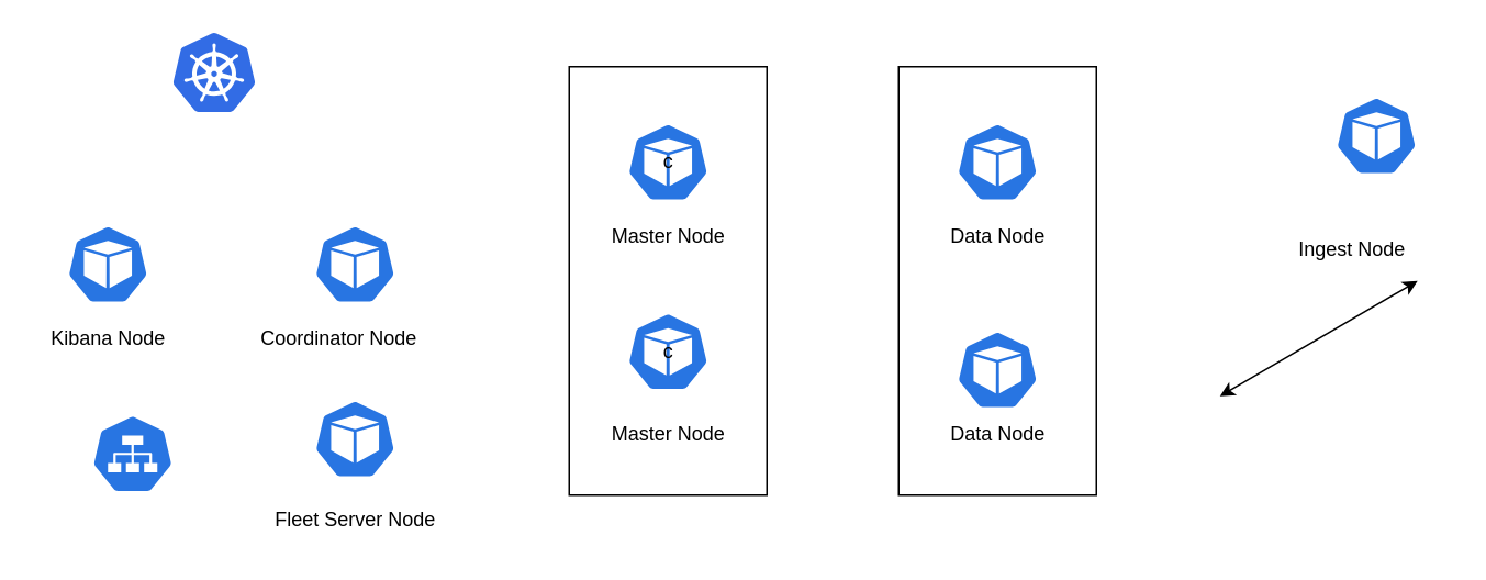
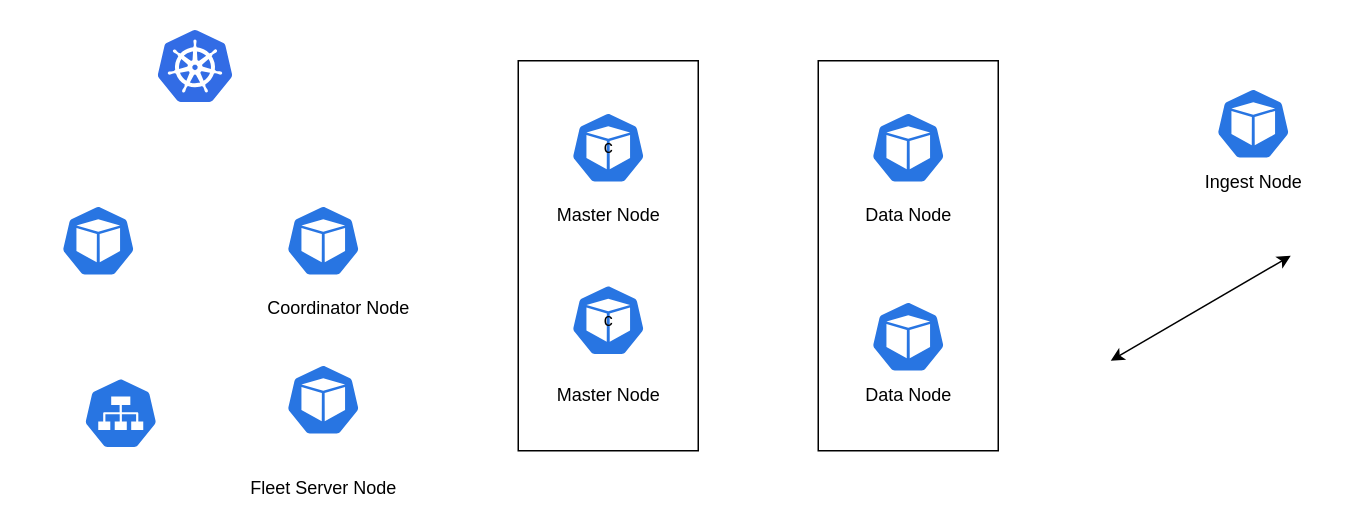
- <mxCell id="20" value="Ingest Node" style="text;html=1;resizable=0;autosize=1;align=center;verticalAlign=middle;points=[];fillColor=none;strokeColor=none;rounded=0;" vertex="1" parent="1"><mxGeometry x="775" y="136" width="90" height="30" as="geometry" /></mxCell>
+ <mxCell id="20" value="Ingest Node" style="text;html=1;resizable=0;autosize=1;align=center;verticalAlign=middle;points=[];fillColor=none;strokeColor=none;rounded=0;" vertex="1" parent="1"><mxGeometry x="790" y="106" width="90" height="30" as="geometry" /></mxCell>
- <mxCell id="17" value="Kibana Node" style="text;html=1;resizable=0;autosize=1;align=center;verticalAlign=middle;points=[];fillColor=none;strokeColor=none;rounded=0;" vertex="1" parent="1"><mxGeometry x="20" y="190" width="90" height="30" as="geometry" /></mxCell>
- <mxCell id="11" value="Coordinator Node" style="text;html=1;resizable=0;autosize=1;align=center;verticalAlign=middle;points=[];fillColor=none;strokeColor=none;rounded=0;" vertex="1" parent="1"><mxGeometry x="145" y="190" width="120" height="30" as="geometry" /></mxCell>
+ <mxCell id="11" value="Coordinator Node" style="text;html=1;resizable=0;autosize=1;align=center;verticalAlign=middle;points=[];fillColor=none;strokeColor=none;rounded=0;" vertex="1" parent="1"><mxGeometry x="165" y="190" width="120" height="30" as="geometry" /></mxCell>
- <mxCell id="13" value="Fleet Server Node" style="text;html=1;resizable=0;autosize=1;align=center;verticalAlign=middle;points=[];fillColor=none;strokeColor=none;rounded=0;" vertex="1" parent="1"><mxGeometry x="155" y="300" width="120" height="30" as="geometry" /></mxCell>
+ <mxCell id="13" value="Fleet Server Node" style="text;html=1;resizable=0;autosize=1;align=center;verticalAlign=middle;points=[];fillColor=none;strokeColor=none;rounded=0;" vertex="1" parent="1"><mxGeometry x="155" y="310" width="120" height="30" as="geometry" /></mxCell>
